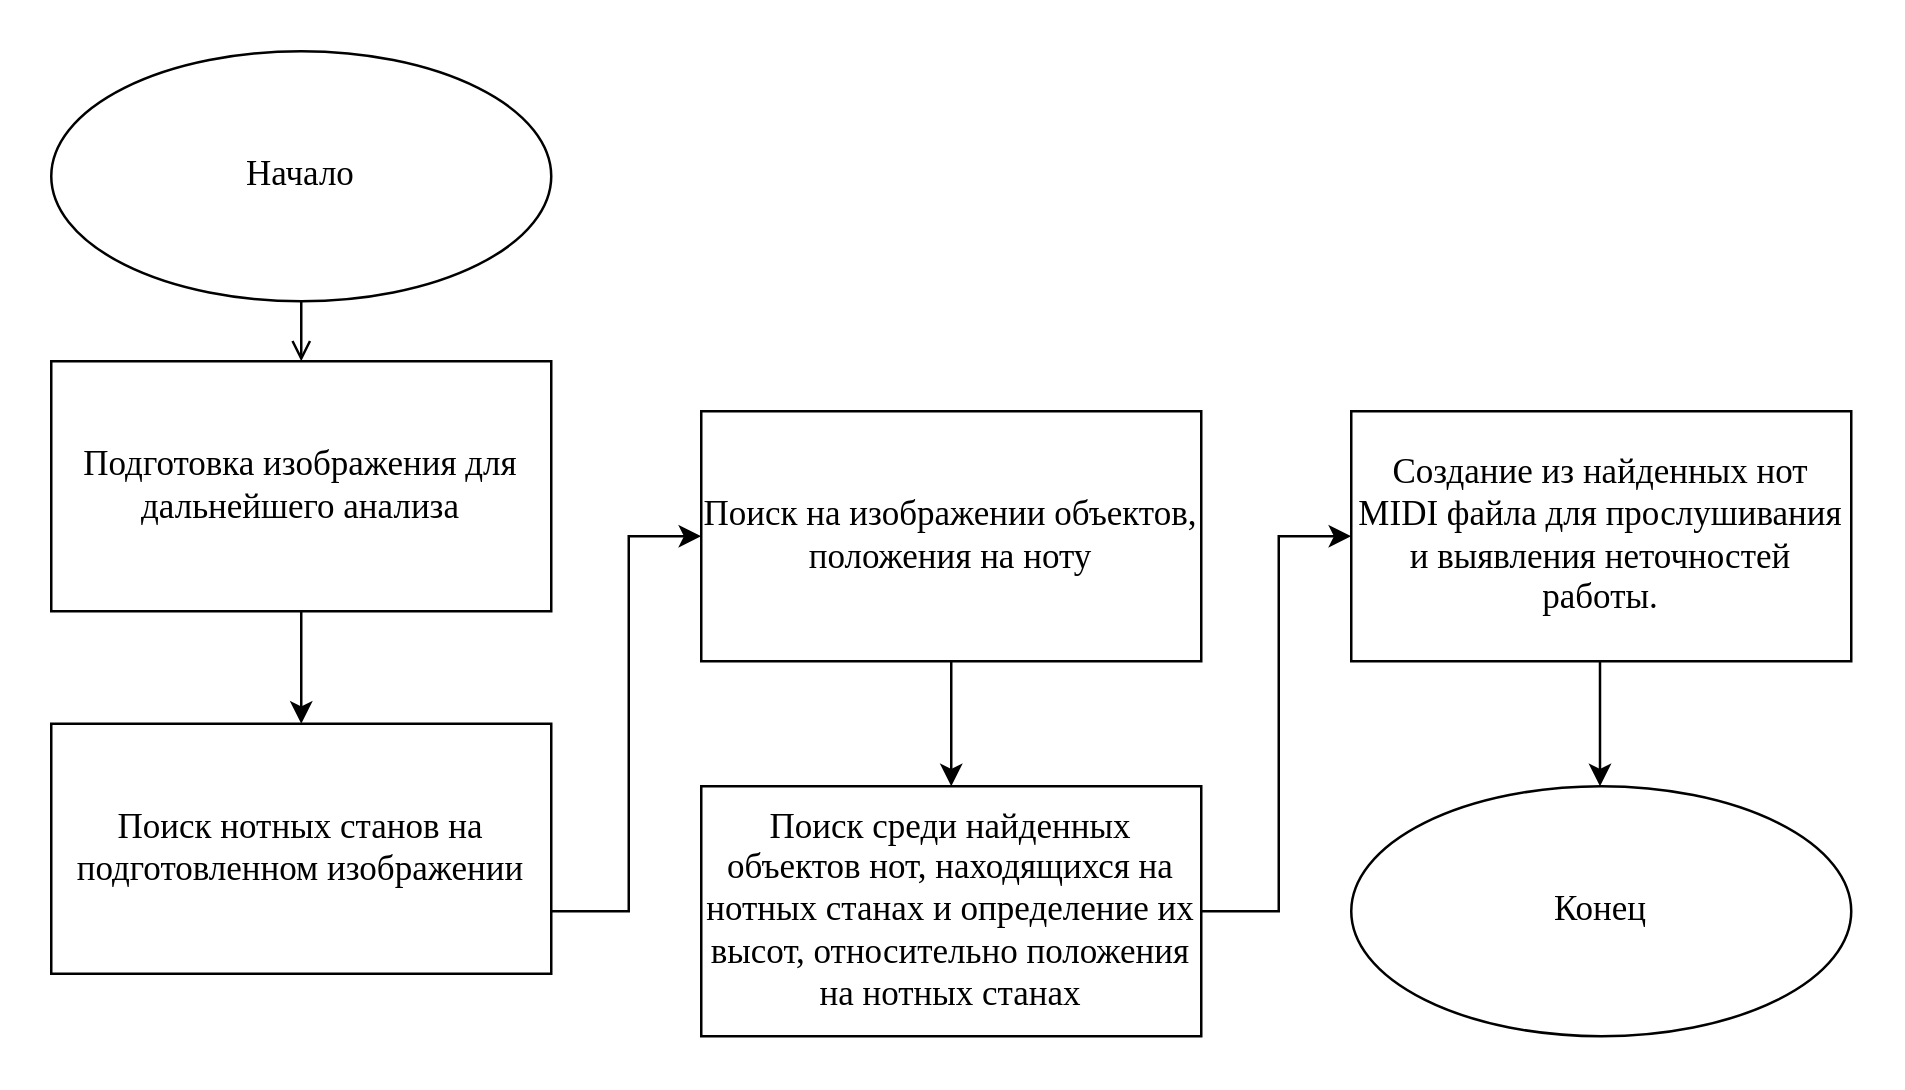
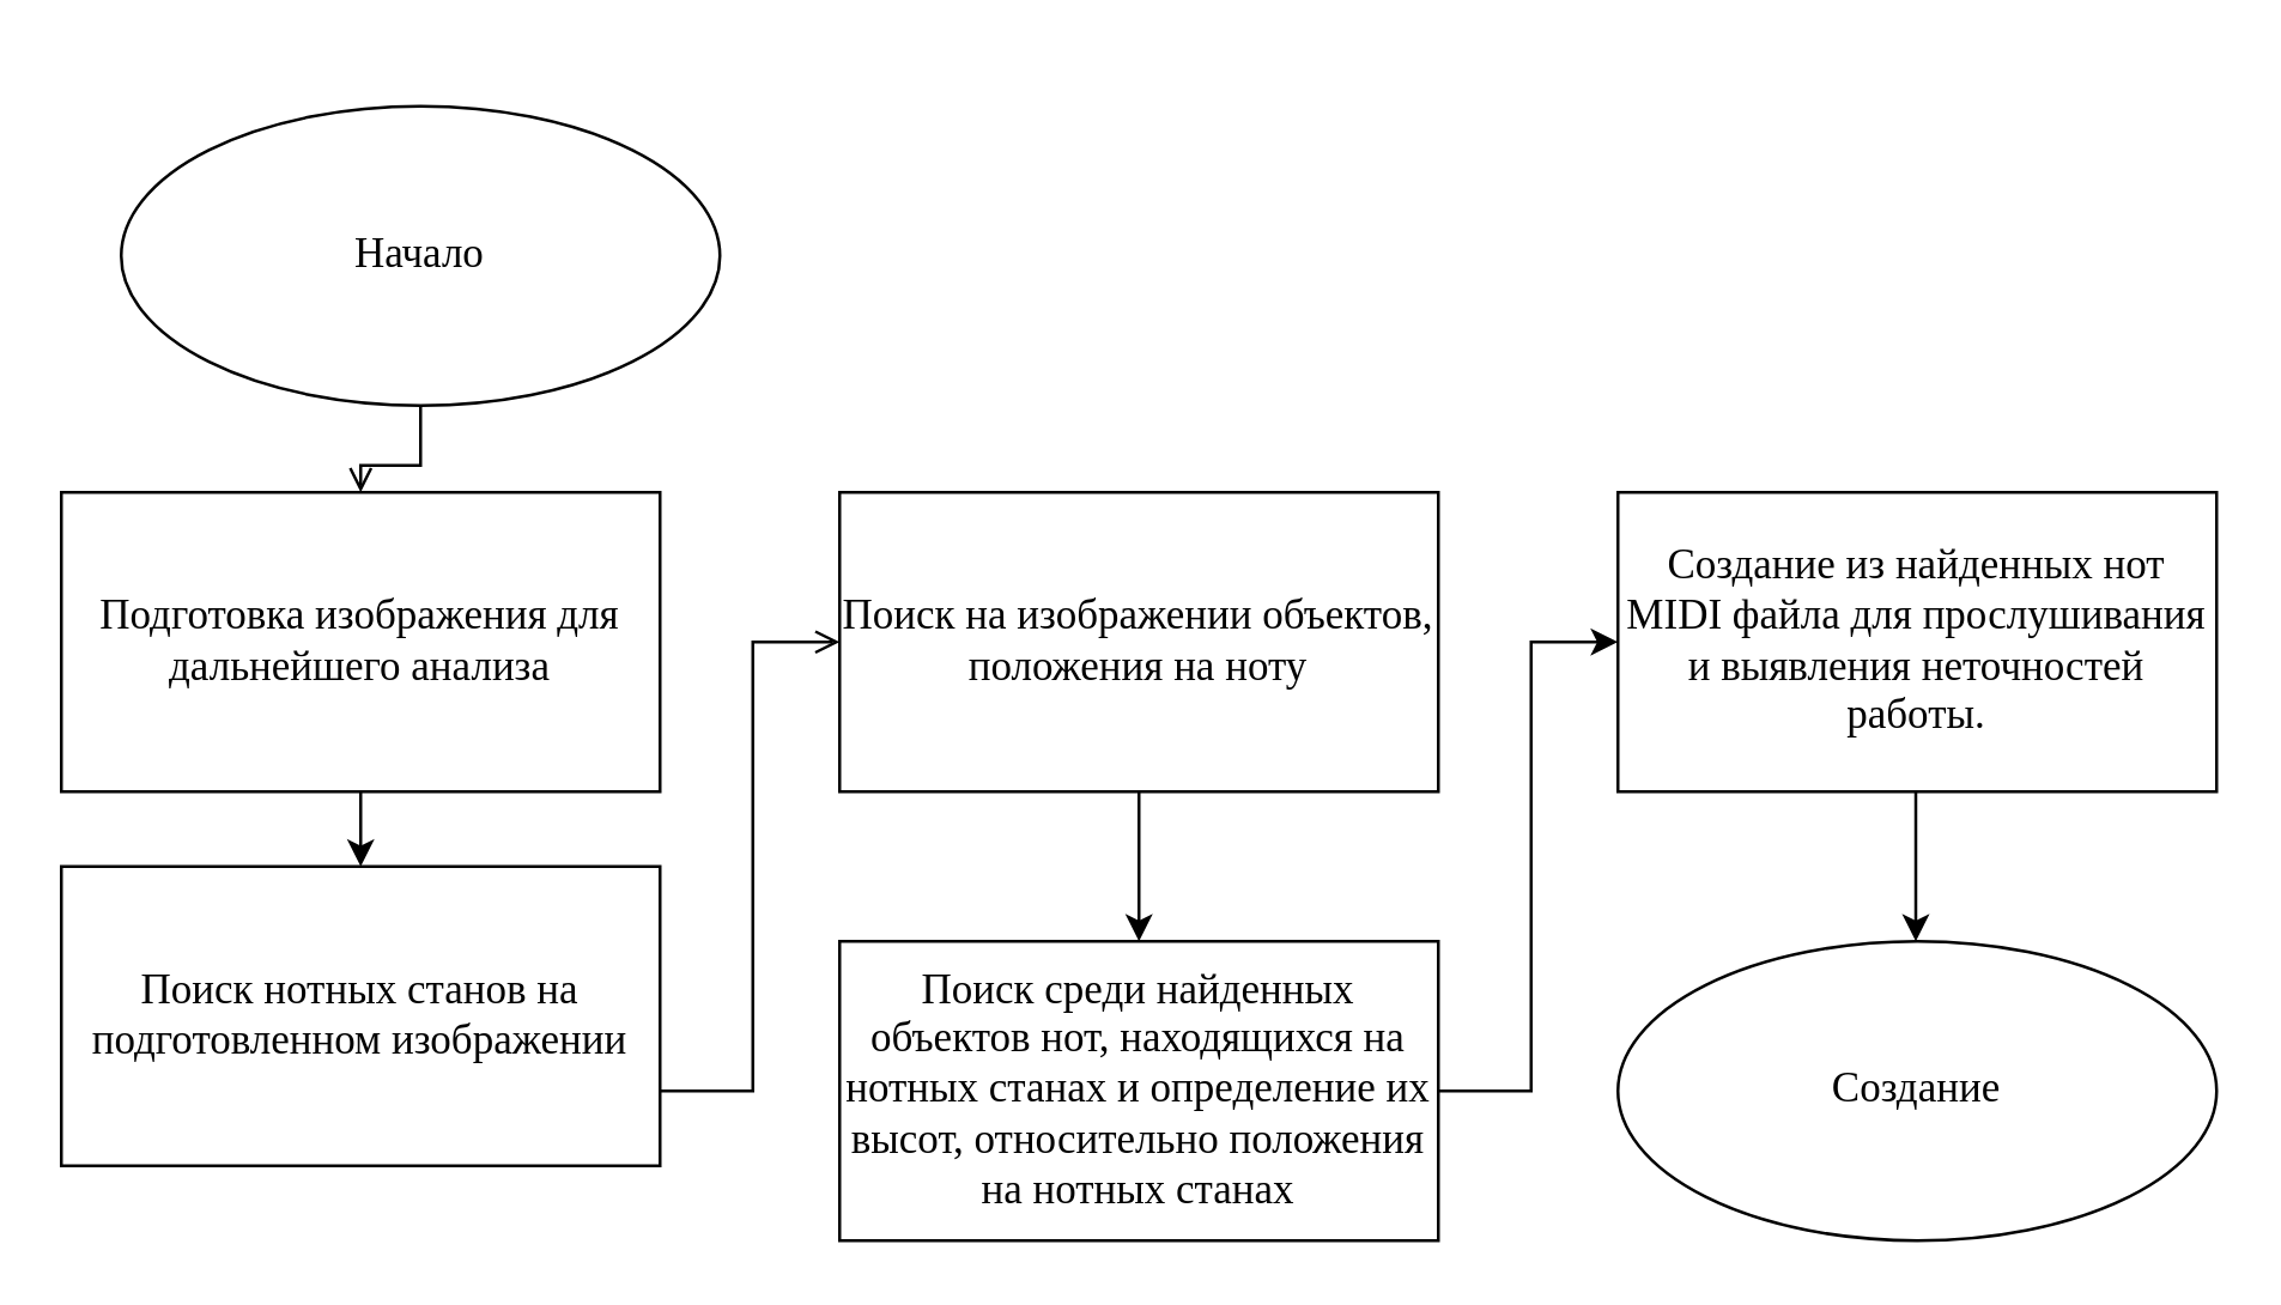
- <mxCell id="3" value="&lt;font style=&quot;font-size: 14px;&quot; face=&quot;Times New Roman&quot;&gt;Начало&lt;/font&gt;" style="ellipse;whiteSpace=wrap;html=1;" vertex="1" parent="1"><mxGeometry x="20" y="20" width="200" height="100" as="geometry" /></mxCell>
+ <mxCell id="3" value="&lt;font style=&quot;font-size: 14px;&quot; face=&quot;Times New Roman&quot;&gt;Начало&lt;/font&gt;" style="ellipse;whiteSpace=wrap;html=1;" vertex="1" parent="1"><mxGeometry x="40" y="35" width="200" height="100" as="geometry" /></mxCell>
- <mxCell id="5" value="&lt;font style=&quot;font-size: 14px;&quot; face=&quot;Times New Roman&quot;&gt;Подготовка изображения для дальнейшего анализа&lt;/font&gt;" style="rounded=0;whiteSpace=wrap;html=1;" vertex="1" parent="1"><mxGeometry x="20" y="144" width="200" height="100" as="geometry" /></mxCell>
+ <mxCell id="5" value="&lt;font style=&quot;font-size: 14px;&quot; face=&quot;Times New Roman&quot;&gt;Подготовка изображения для дальнейшего анализа&lt;/font&gt;" style="rounded=0;whiteSpace=wrap;html=1;" vertex="1" parent="1"><mxGeometry x="20" y="164" width="200" height="100" as="geometry" /></mxCell>
- <mxCell id="6" style="edgeStyle=orthogonalEdgeStyle;rounded=0;orthogonalLoop=1;jettySize=auto;html=1;entryX=0;entryY=0.5;entryDx=0;entryDy=0;" edge="1" parent="1" source="7" target="9"><mxGeometry relative="1" as="geometry"><mxPoint x="250" y="210" as="targetPoint" /><Array as="points"><mxPoint x="251" y="364" /><mxPoint x="251" y="214" /></Array></mxGeometry></mxCell>
+ <mxCell id="6" style="edgeStyle=orthogonalEdgeStyle;rounded=0;orthogonalLoop=1;jettySize=auto;html=1;entryX=0;entryY=0.5;entryDx=0;entryDy=0;endArrow=open;" edge="1" parent="1" source="7" target="9"><mxGeometry relative="1" as="geometry"><mxPoint x="250" y="210" as="targetPoint" /><Array as="points"><mxPoint x="251" y="364" /><mxPoint x="251" y="214" /></Array></mxGeometry></mxCell>
- <mxCell id="14" value="&lt;font style=&quot;font-size: 14px;&quot; face=&quot;Times New Roman&quot;&gt;Конец&lt;/font&gt;" style="ellipse;whiteSpace=wrap;html=1;" vertex="1" parent="1"><mxGeometry x="540" y="314" width="200" height="100" as="geometry" /></mxCell>
+ <mxCell id="14" value="&lt;font style=&quot;font-size: 14px;&quot; face=&quot;Times New Roman&quot;&gt;Создание&lt;/font&gt;" style="ellipse;whiteSpace=wrap;html=1;" vertex="1" parent="1"><mxGeometry x="540" y="314" width="200" height="100" as="geometry" /></mxCell>
